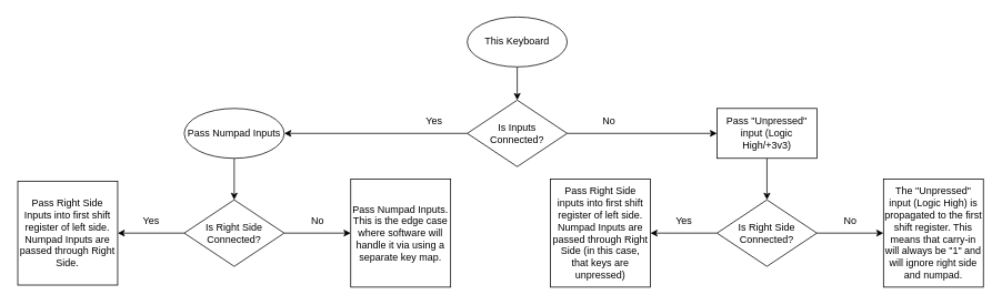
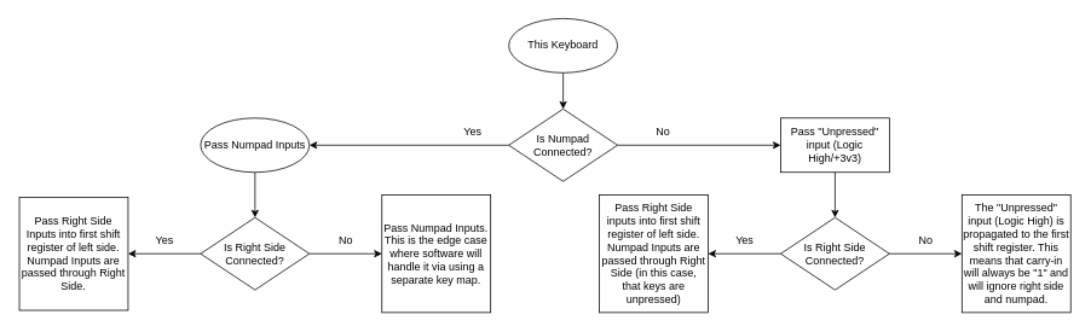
- <mxCell id="5" value="Is Inputs&lt;br&gt;Connected?" style="rhombus;whiteSpace=wrap;html=1;" vertex="1" parent="1"><mxGeometry x="560" y="120" width="120" height="80" as="geometry" /></mxCell>
+ <mxCell id="5" value="Is Numpad&lt;br&gt;Connected?" style="rhombus;whiteSpace=wrap;html=1;" vertex="1" parent="1"><mxGeometry x="560" y="120" width="120" height="80" as="geometry" /></mxCell>
